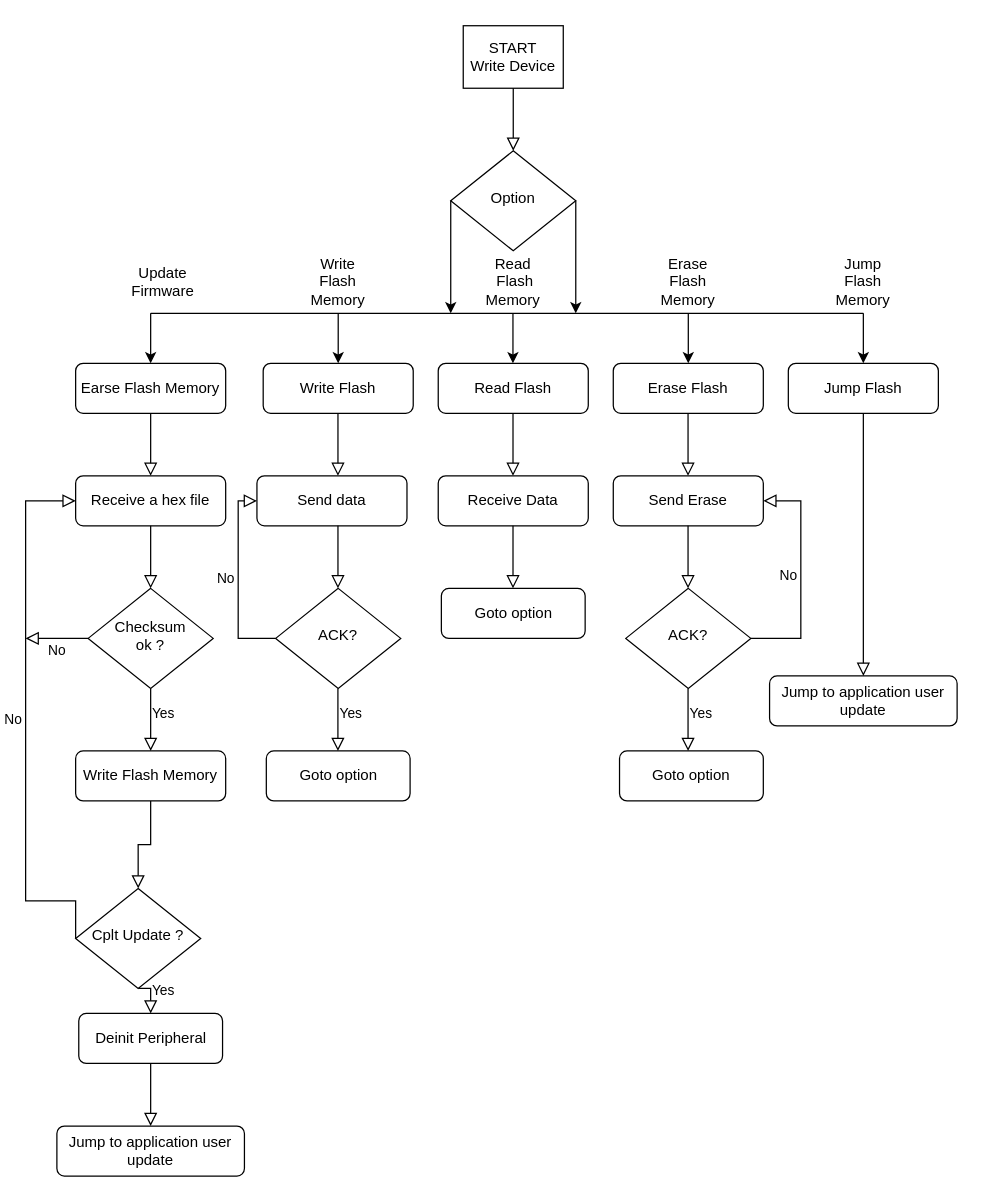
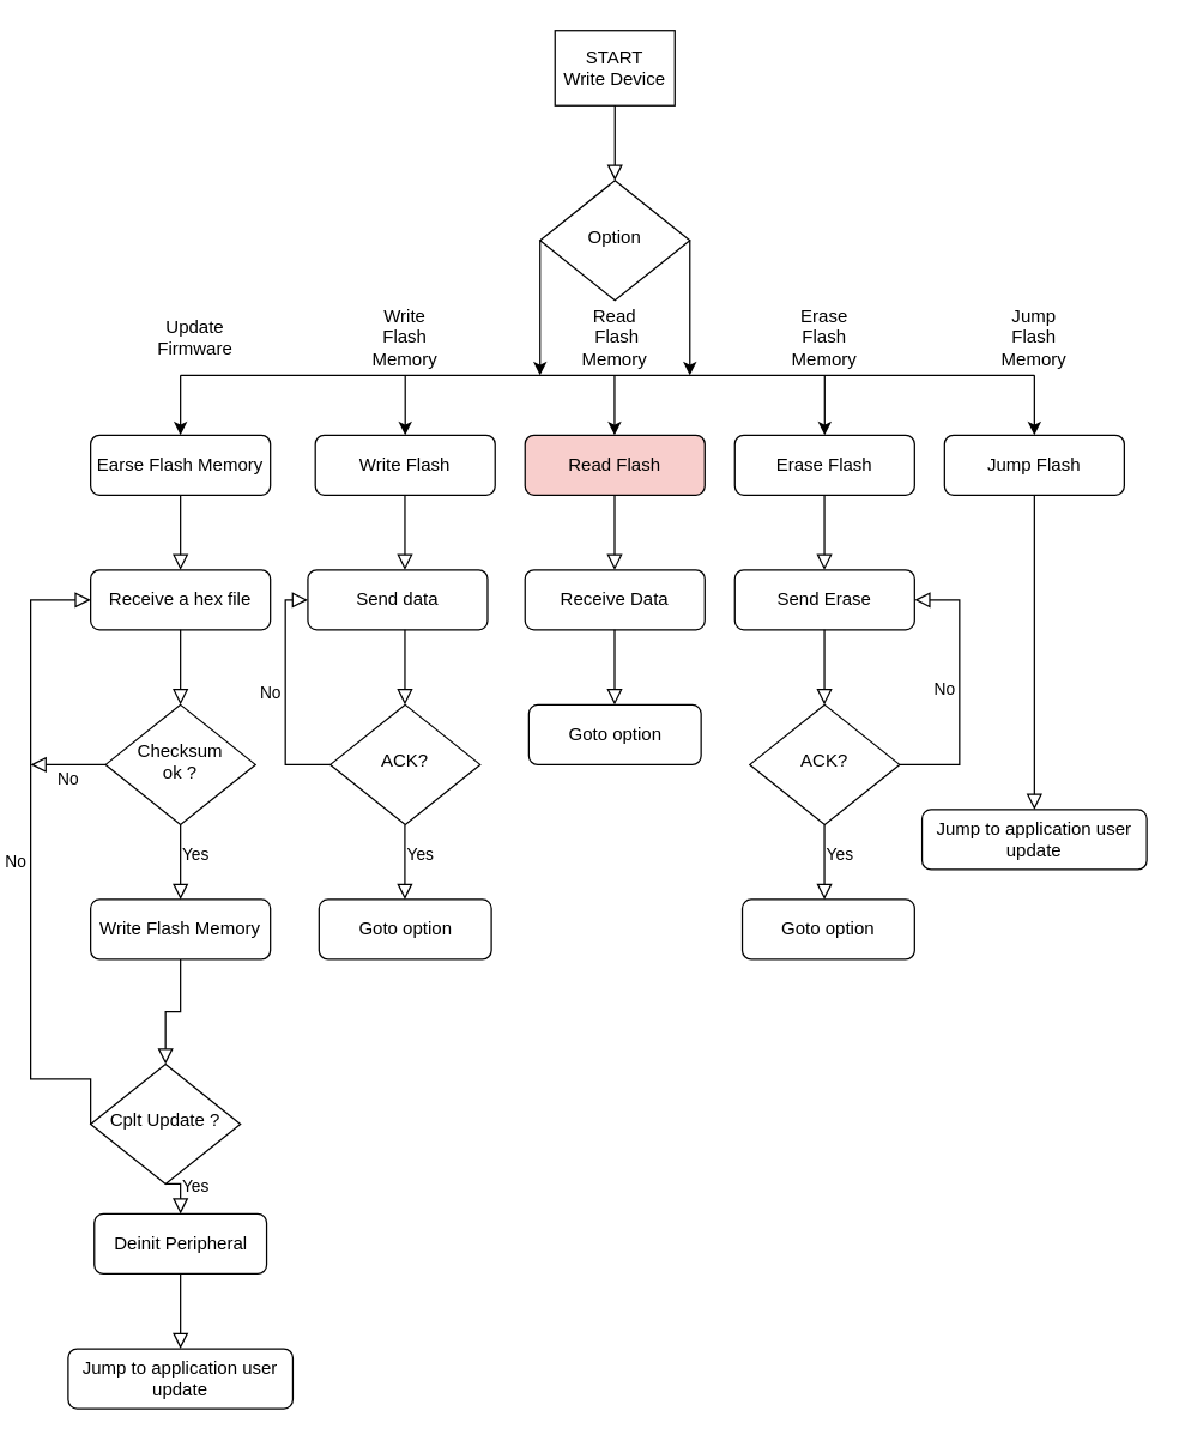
- <mxCell id="23" value="Read Flash" style="rounded=1;whiteSpace=wrap;html=1;fontSize=12;glass=0;strokeWidth=1;shadow=0;" vertex="1" parent="1"><mxGeometry x="350" y="290" width="120" height="40" as="geometry" /></mxCell>
+ <mxCell id="23" value="Read Flash" style="rounded=1;whiteSpace=wrap;html=1;fontSize=12;glass=0;strokeWidth=1;shadow=0;fillColor=#f8cecc;" vertex="1" parent="1"><mxGeometry x="350" y="290" width="120" height="40" as="geometry" /></mxCell>
